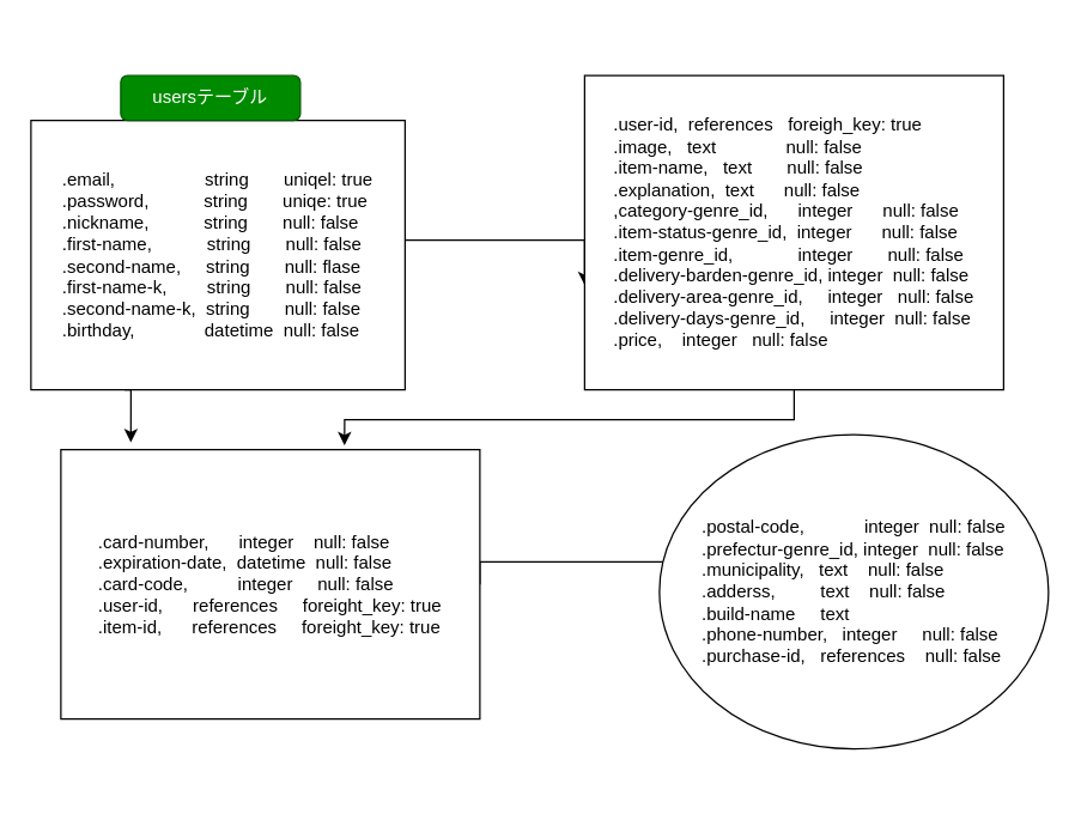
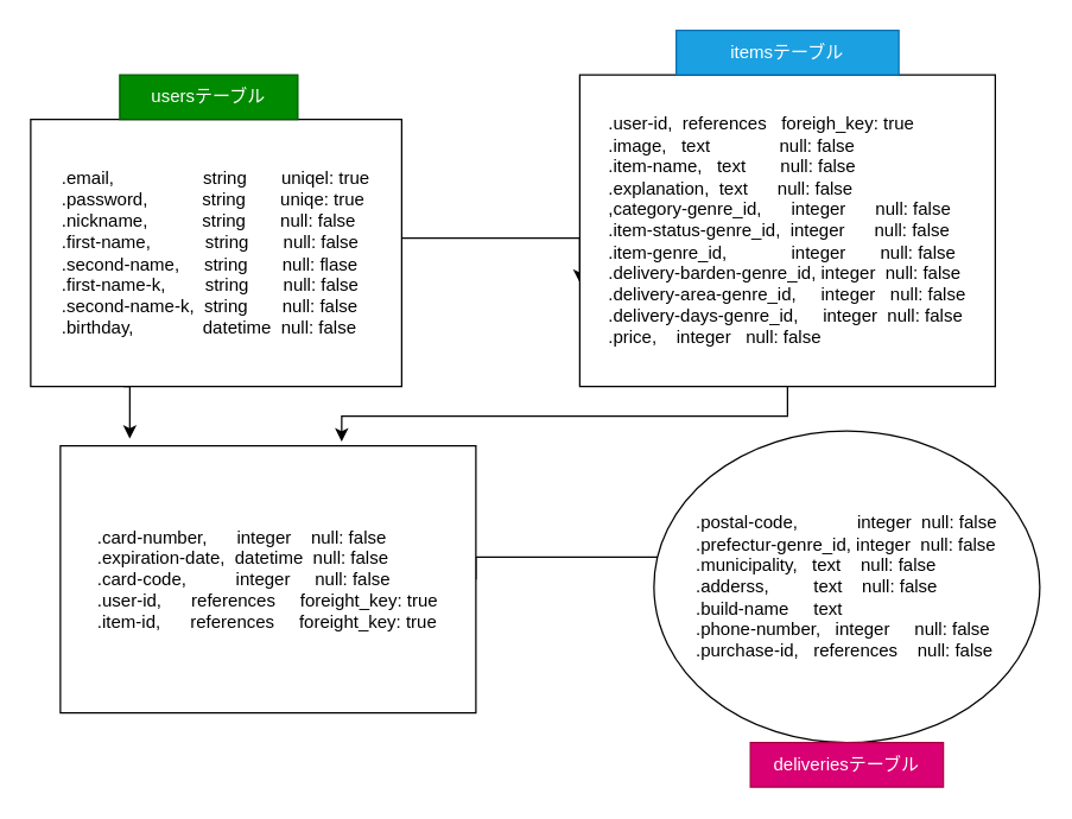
+ <mxCell id="11" value="itemsテーブル" style="whiteSpace=wrap;html=1;fillColor=#1ba1e2;strokeColor=#006EAF;fontColor=#ffffff;" parent="1" vertex="1"><mxGeometry x="455" y="20" width="150" height="30" as="geometry" /></mxCell>
- <mxCell id="10" value="usersテーブル" style="whiteSpace=wrap;html=1;fillColor=#008a00;strokeColor=#005700;fontColor=#ffffff;rounded=1;" parent="1" vertex="1"><mxGeometry x="80" y="50" width="120" height="30" as="geometry" /></mxCell>
+ <mxCell id="10" value="usersテーブル" style="whiteSpace=wrap;html=1;fillColor=#008a00;strokeColor=#005700;fontColor=#ffffff;" parent="1" vertex="1"><mxGeometry x="80" y="50" width="120" height="30" as="geometry" /></mxCell>
+ <mxCell id="12" value="deliveriesテーブル" style="whiteSpace=wrap;html=1;fillColor=#d80073;strokeColor=#A50040;fontColor=#ffffff;" parent="1" vertex="1"><mxGeometry x="505" y="500" width="130" height="30" as="geometry" /></mxCell>
